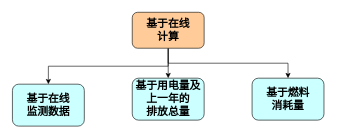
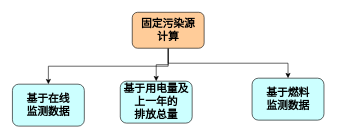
- <mxCell id="6" value="&lt;b&gt;&lt;font style=&quot;font-size: 18px&quot;&gt;基于在线&lt;br&gt;计算&lt;/font&gt;&lt;/b&gt;" style="rounded=1;whiteSpace=wrap;html=1;fillColor=#FFCC99;" vertex="1" parent="1"><mxGeometry x="220" y="20" width="120" height="60" as="geometry" /></mxCell>
+ <mxCell id="6" value="&lt;b&gt;&lt;font style=&quot;font-size: 18px&quot;&gt;固定污染源&lt;br&gt;计算&lt;/font&gt;&lt;/b&gt;" style="rounded=1;whiteSpace=wrap;html=1;fillColor=#FFCC99;" vertex="1" parent="1"><mxGeometry x="220" y="20" width="120" height="60" as="geometry" /></mxCell>
- <mxCell id="2" value="&lt;b&gt;&lt;font style=&quot;font-size: 18px&quot;&gt;基于用电量及上一年的&lt;br&gt;排放总量&lt;/font&gt;&lt;/b&gt;" style="rounded=1;whiteSpace=wrap;html=1;fillColor=#CCFFFF;" vertex="1" parent="1"><mxGeometry x="220" y="130" width="120" height="70" as="geometry" /></mxCell>
+ <mxCell id="2" value="&lt;b&gt;&lt;font style=&quot;font-size: 18px&quot;&gt;基于用电量及上一年的&lt;br&gt;排放总量&lt;/font&gt;&lt;/b&gt;" style="rounded=1;whiteSpace=wrap;html=1;fillColor=#CCFFFF;" vertex="1" parent="1"><mxGeometry x="200" y="135" width="120" height="70" as="geometry" /></mxCell>
- <mxCell id="7" value="&lt;b style=&quot;font-size: 18px&quot;&gt;基于燃料&lt;br&gt;消耗量&lt;/b&gt;" style="rounded=1;whiteSpace=wrap;html=1;fillColor=#CCFFFF;" vertex="1" parent="1"><mxGeometry x="420" y="130" width="120" height="70" as="geometry" /></mxCell>
+ <mxCell id="7" value="&lt;b style=&quot;font-size: 18px&quot;&gt;基于燃料&lt;br&gt;监测数据&lt;/b&gt;" style="rounded=1;whiteSpace=wrap;html=1;fillColor=#CCFFFF;" vertex="1" parent="1"><mxGeometry x="420" y="130" width="120" height="70" as="geometry" /></mxCell>
